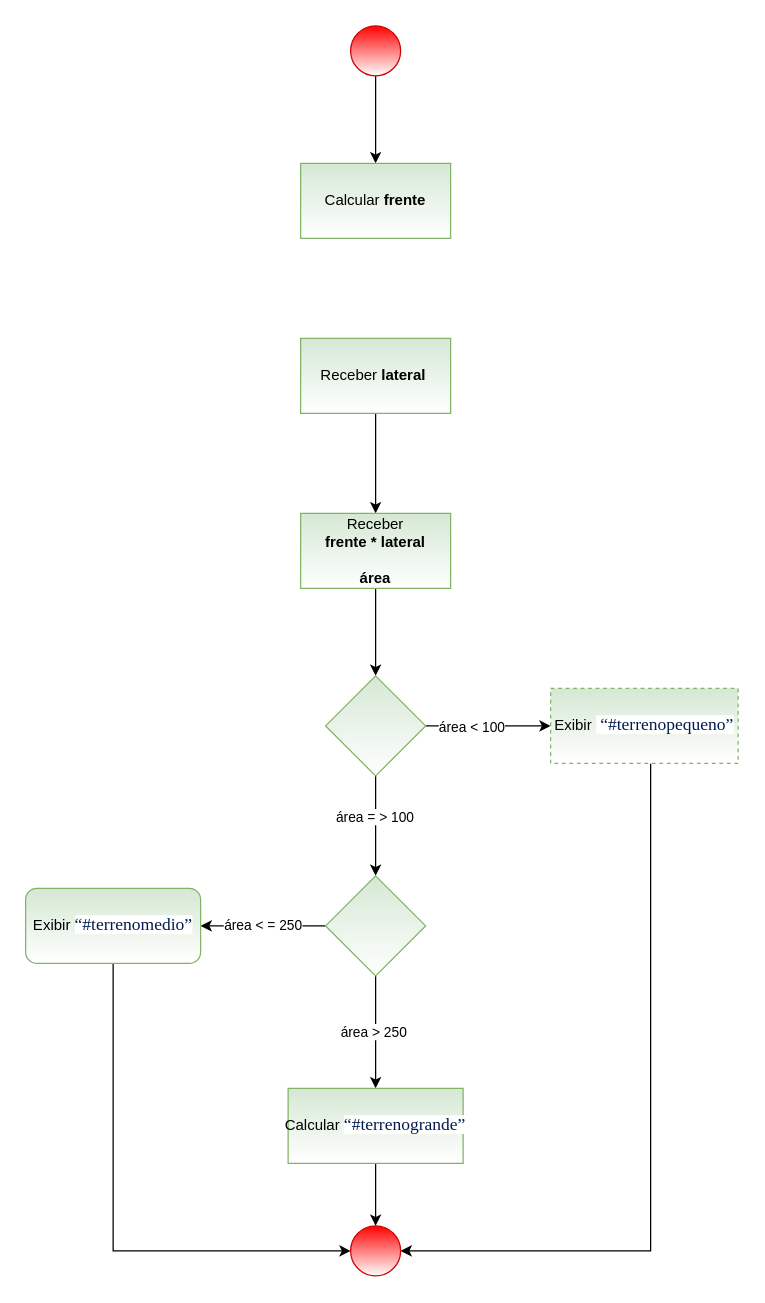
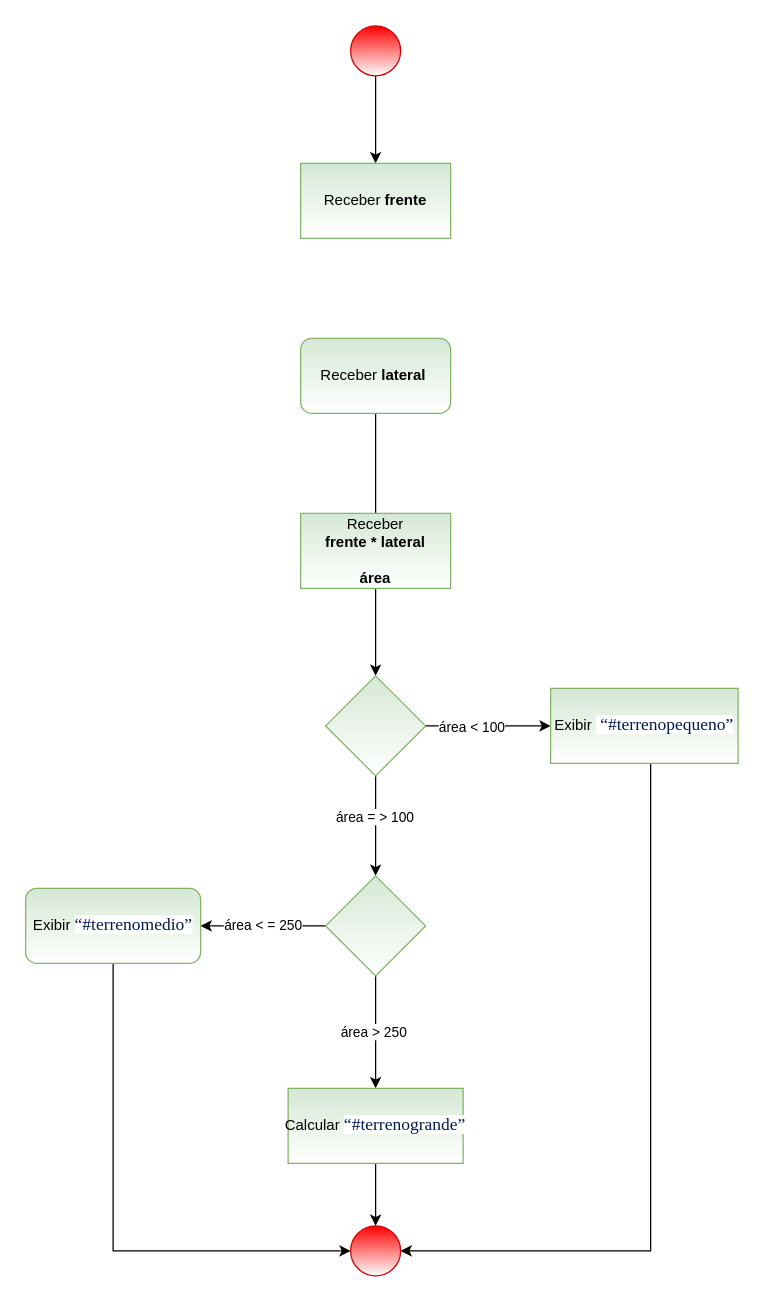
- <mxCell id="4" value="Calcular &lt;b&gt;frente&lt;/b&gt;" style="whiteSpace=wrap;html=1;fillColor=#d5e8d4;strokeColor=#82b366;gradientColor=#ffffff;" parent="1" vertex="1"><mxGeometry x="240" y="130" width="120" height="60" as="geometry" /></mxCell>
+ <mxCell id="4" value="Receber &lt;b&gt;frente&lt;/b&gt;" style="whiteSpace=wrap;html=1;fillColor=#d5e8d4;strokeColor=#82b366;gradientColor=#ffffff;" parent="1" vertex="1"><mxGeometry x="240" y="130" width="120" height="60" as="geometry" /></mxCell>
- <mxCell id="6" value="Receber &lt;b&gt;lateral&amp;nbsp;&lt;/b&gt;" style="whiteSpace=wrap;html=1;fillColor=#d5e8d4;strokeColor=#82b366;gradientColor=#ffffff;" parent="1" vertex="1"><mxGeometry x="240" y="270" width="120" height="60" as="geometry" /></mxCell>
+ <mxCell id="6" value="Receber &lt;b&gt;lateral&amp;nbsp;&lt;/b&gt;" style="whiteSpace=wrap;html=1;fillColor=#d5e8d4;strokeColor=#82b366;gradientColor=#ffffff;rounded=1;" parent="1" vertex="1"><mxGeometry x="240" y="270" width="120" height="60" as="geometry" /></mxCell>
- <mxCell id="5" value="" style="edgeStyle=orthogonalEdgeStyle;rounded=0;orthogonalLoop=1;jettySize=auto;html=1;" parent="1" source="6" target="8" edge="1"><mxGeometry relative="1" as="geometry" /></mxCell>
+ <mxCell id="5" value="" style="edgeStyle=orthogonalEdgeStyle;rounded=0;orthogonalLoop=1;jettySize=auto;html=1;endArrow=none;" parent="1" source="6" target="8" edge="1"><mxGeometry relative="1" as="geometry" /></mxCell>
- <mxCell id="15" value="Exibir&amp;nbsp;&lt;span style=&quot;color: rgb(3, 27, 78); font-family: &amp;quot;Exo 2&amp;quot;, Barlow; font-size: 14px; text-align: left; background-color: rgb(255, 255, 255);&quot;&gt;&amp;nbsp;“#terrenopequeno”&lt;/span&gt;" style="whiteSpace=wrap;html=1;fillColor=#d5e8d4;strokeColor=#82b366;gradientColor=#ffffff;dashed=1;" parent="1" vertex="1"><mxGeometry x="440" y="550" width="150" height="60" as="geometry" /></mxCell>
+ <mxCell id="15" value="Exibir&amp;nbsp;&lt;span style=&quot;color: rgb(3, 27, 78); font-family: &amp;quot;Exo 2&amp;quot;, Barlow; font-size: 14px; text-align: left; background-color: rgb(255, 255, 255);&quot;&gt;&amp;nbsp;“#terrenopequeno”&lt;/span&gt;" style="whiteSpace=wrap;html=1;fillColor=#d5e8d4;strokeColor=#82b366;gradientColor=#ffffff;" parent="1" vertex="1"><mxGeometry x="440" y="550" width="150" height="60" as="geometry" /></mxCell>
